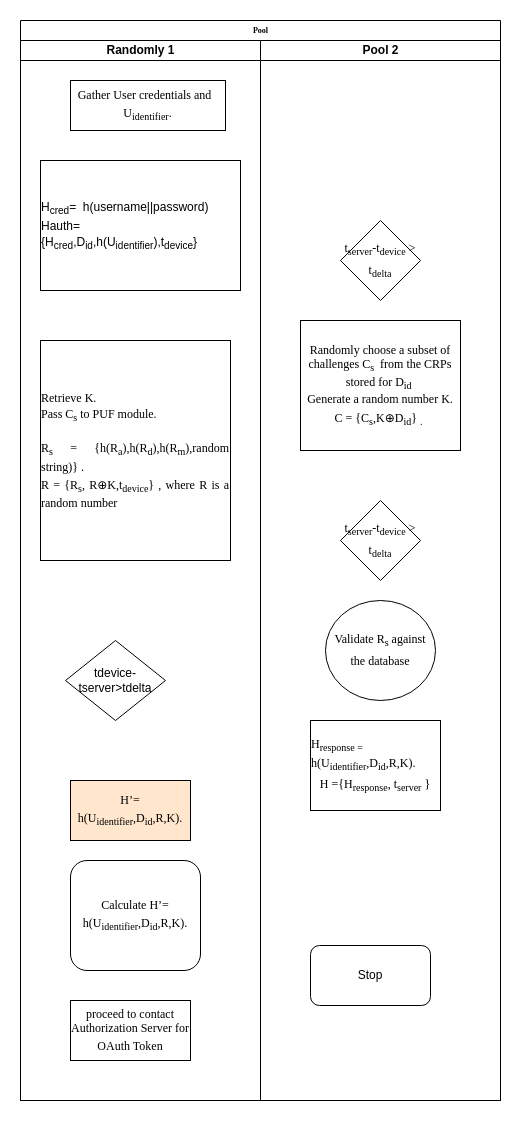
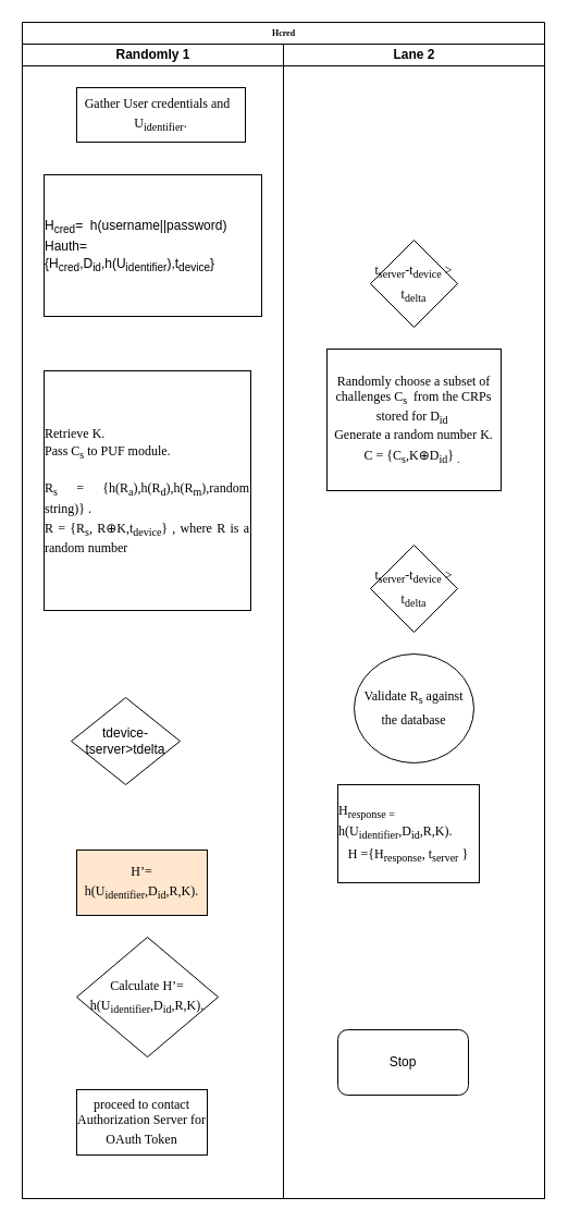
- <mxCell id="2" value="Pool" style="swimlane;html=1;childLayout=stackLayout;startSize=20;rounded=0;shadow=0;labelBackgroundColor=none;strokeWidth=1;fontFamily=Verdana;fontSize=8;align=center;" parent="1" vertex="1"><mxGeometry x="20" y="20" width="480" height="1080" as="geometry" /></mxCell>
+ <mxCell id="2" value="Hcred" style="swimlane;html=1;childLayout=stackLayout;startSize=20;rounded=0;shadow=0;labelBackgroundColor=none;strokeWidth=1;fontFamily=Verdana;fontSize=8;align=center;" parent="1" vertex="1"><mxGeometry x="20" y="20" width="480" height="1080" as="geometry" /></mxCell>
- <mxCell id="20" value="Pool 2" style="swimlane;html=1;startSize=20;" parent="2" vertex="1"><mxGeometry x="240" y="20" width="240" height="1060" as="geometry" /></mxCell>
+ <mxCell id="20" value="Lane 2" style="swimlane;html=1;startSize=20;" parent="2" vertex="1"><mxGeometry x="240" y="20" width="240" height="1060" as="geometry" /></mxCell>
- <mxCell id="16" value="&lt;span style=&quot;font-size: 9pt ; font-family: &amp;#34;times&amp;#34;&quot;&gt;Calculate H’= h(U&lt;sub&gt;identifier&lt;/sub&gt;,D&lt;sub&gt;id&lt;/sub&gt;,R,K).&lt;/span&gt;&lt;span style=&quot;font-size: medium&quot;&gt;&lt;/span&gt;" style="whiteSpace=wrap;html=1;rounded=1;" vertex="1" parent="12"><mxGeometry x="50" y="820" width="130" height="110" as="geometry" /></mxCell>
+ <mxCell id="16" value="&lt;span style=&quot;font-size: 9pt ; font-family: &amp;#34;times&amp;#34;&quot;&gt;Calculate H’= h(U&lt;sub&gt;identifier&lt;/sub&gt;,D&lt;sub&gt;id&lt;/sub&gt;,R,K).&lt;/span&gt;&lt;span style=&quot;font-size: medium&quot;&gt;&lt;/span&gt;" style="rhombus;whiteSpace=wrap;html=1;" vertex="1" parent="12"><mxGeometry x="50" y="820" width="130" height="110" as="geometry" /></mxCell>
